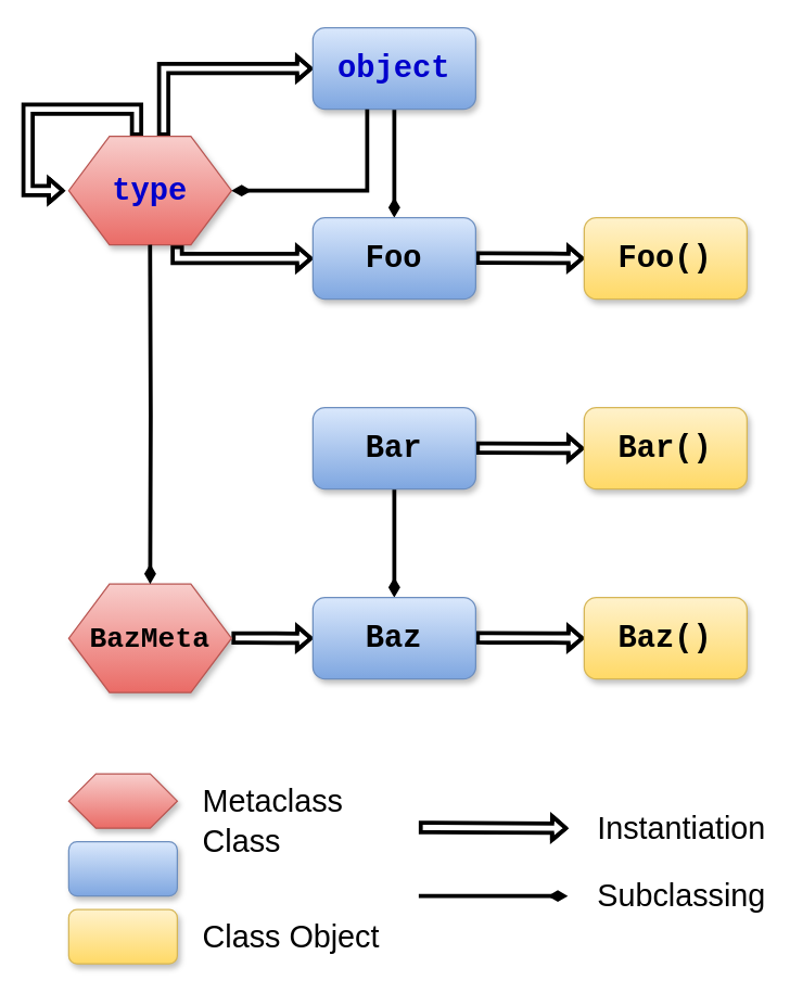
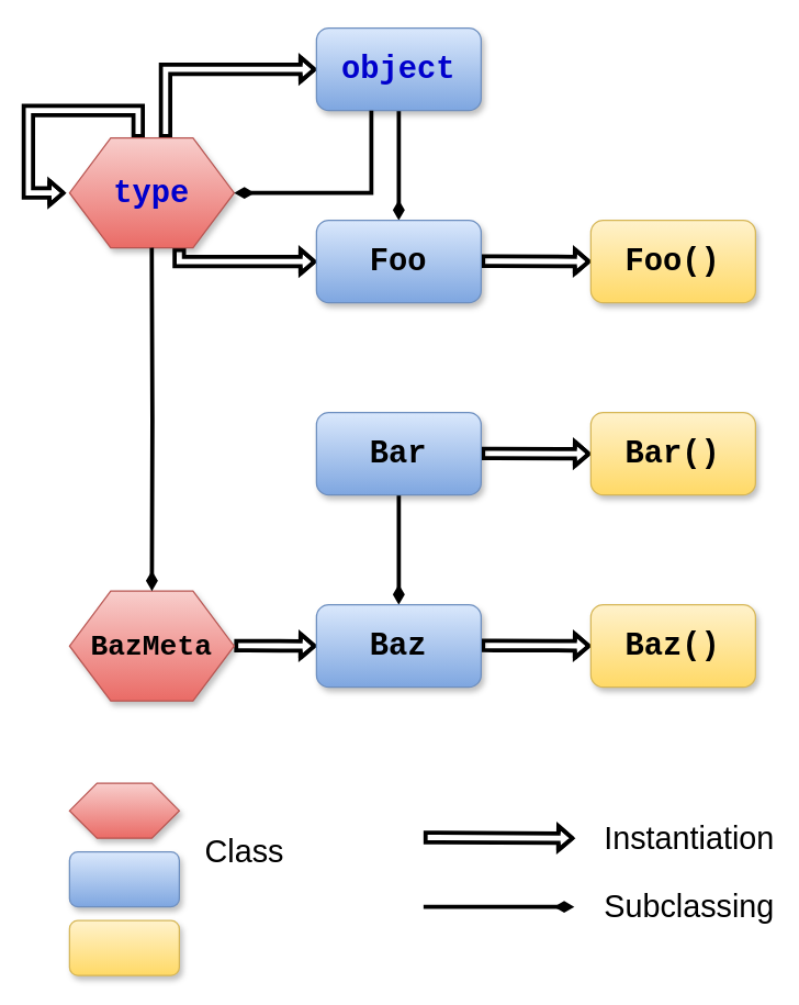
- <mxCell id="25" value="Metaclass" style="text;html=1;strokeColor=none;fillColor=none;align=left;verticalAlign=middle;whiteSpace=wrap;rounded=0;shadow=1;fontSize=23;fontColor=#000000;" parent="1" vertex="1"><mxGeometry x="147" y="580" width="114" height="20" as="geometry" /></mxCell>
- <mxCell id="27" value="&lt;font&gt;Class Object&lt;/font&gt;" style="text;html=1;strokeColor=none;fillColor=none;align=left;verticalAlign=middle;whiteSpace=wrap;rounded=0;shadow=1;fontSize=23;fontColor=#000000;fontFamily=Helvetica;" parent="1" vertex="1"><mxGeometry x="147" y="680" width="144" height="20" as="geometry" /></mxCell>
